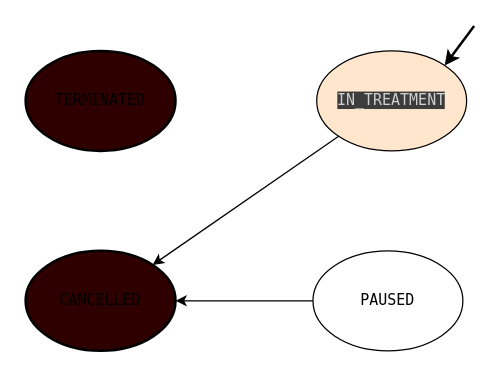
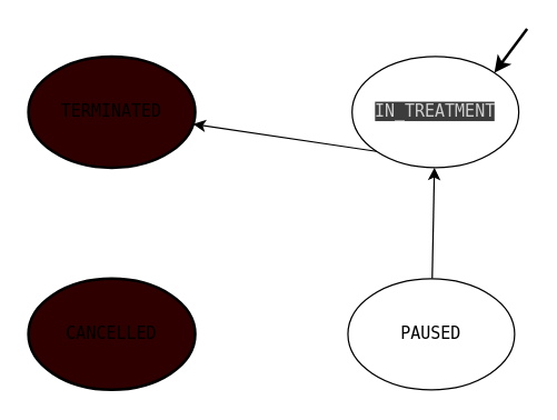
- <mxCell id="4" value="&lt;pre class=&quot;p-code-container p-code-container--block p-code-highlight__code-wrapper&quot;&gt;&lt;font color=&quot;#d0d0d0&quot;&gt;&lt;span style=&quot;background-color: rgb(60, 60, 60);&quot;&gt;IN_TREATMENT&lt;/span&gt;&lt;/font&gt;&lt;/pre&gt;" style="ellipse;whiteSpace=wrap;html=1;fillColor=#ffe6cc;" parent="1" vertex="1"><mxGeometry x="253" y="40" width="120" height="80" as="geometry" /></mxCell>
+ <mxCell id="4" value="&lt;pre class=&quot;p-code-container p-code-container--block p-code-highlight__code-wrapper&quot;&gt;&lt;font color=&quot;#d0d0d0&quot;&gt;&lt;span style=&quot;background-color: rgb(60, 60, 60);&quot;&gt;IN_TREATMENT&lt;/span&gt;&lt;/font&gt;&lt;/pre&gt;" style="ellipse;whiteSpace=wrap;html=1;" parent="1" vertex="1"><mxGeometry x="253" y="40" width="120" height="80" as="geometry" /></mxCell>
- <mxCell id="6" style="rounded=0;orthogonalLoop=1;jettySize=auto;html=1;exitX=0;exitY=1;exitDx=0;exitDy=0;" parent="1" source="4" target="3" edge="1"><mxGeometry relative="1" as="geometry" /></mxCell>
+ <mxCell id="6" style="rounded=0;orthogonalLoop=1;jettySize=auto;html=1;exitX=0;exitY=1;exitDx=0;exitDy=0;" parent="1" source="4" target="8" edge="1"><mxGeometry relative="1" as="geometry" /></mxCell>
- <mxCell id="2" style="edgeStyle=none;html=1;" parent="1" source="5" target="3" edge="1"><mxGeometry relative="1" as="geometry"><mxPoint x="260" y="240" as="targetPoint" /></mxGeometry></mxCell>
+ <mxCell id="2" style="edgeStyle=none;html=1;" parent="1" source="5" target="4" edge="1"><mxGeometry relative="1" as="geometry"><mxPoint x="260" y="240" as="targetPoint" /></mxGeometry></mxCell>
